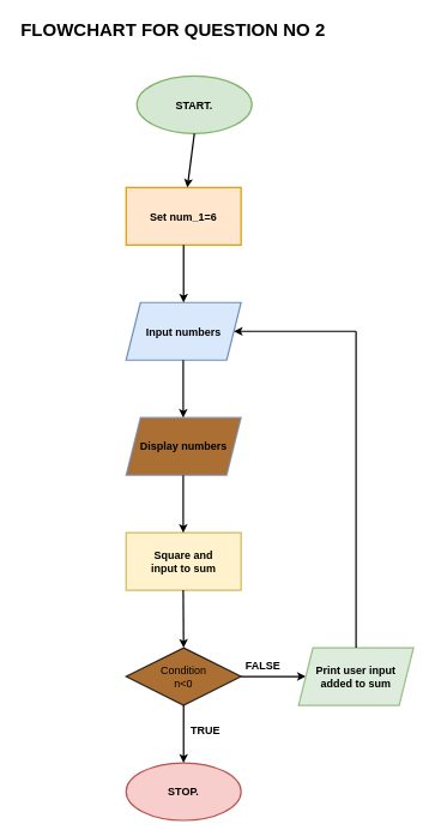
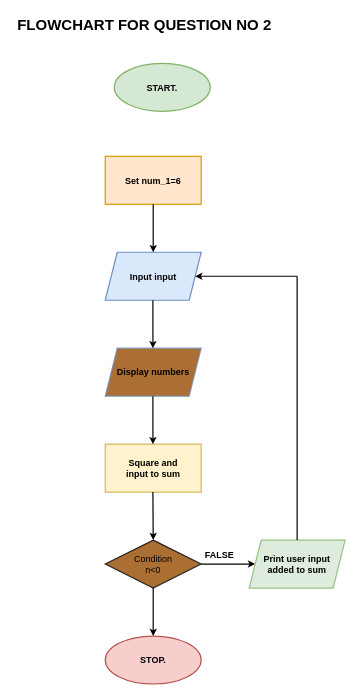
- <mxCell id="5" value="" style="endArrow=classic;html=1;rounded=0;fontSize=15;exitX=0.5;exitY=1;exitDx=0;exitDy=0;strokeWidth=2;" edge="1" parent="1" source="2" target="4"><mxGeometry width="50" height="50" relative="1" as="geometry"><mxPoint x="234.5" y="180" as="sourcePoint" /><mxPoint x="234.5" y="250" as="targetPoint" /></mxGeometry></mxCell>
- <mxCell id="6" value="&lt;b&gt;Input numbers&lt;/b&gt;" style="shape=parallelogram;perimeter=parallelogramPerimeter;whiteSpace=wrap;html=1;fixedSize=1;strokeWidth=2;fontSize=15;fillColor=#dae8fc;strokeColor=#6c8ebf;" vertex="1" parent="1"><mxGeometry x="175" y="420" width="160" height="80" as="geometry" /></mxCell>
+ <mxCell id="6" value="&lt;b&gt;Input input&lt;/b&gt;" style="shape=parallelogram;perimeter=parallelogramPerimeter;whiteSpace=wrap;html=1;fixedSize=1;strokeWidth=2;fontSize=15;fillColor=#dae8fc;strokeColor=#6c8ebf;" vertex="1" parent="1"><mxGeometry x="175" y="420" width="160" height="80" as="geometry" /></mxCell>
- <mxCell id="16" value="&lt;b&gt;TRUE&lt;/b&gt;" style="text;html=1;align=center;verticalAlign=middle;resizable=0;points=[];autosize=1;fontSize=15;" vertex="1" parent="1"><mxGeometry x="255" y="1000" width="60" height="30" as="geometry" /></mxCell>
